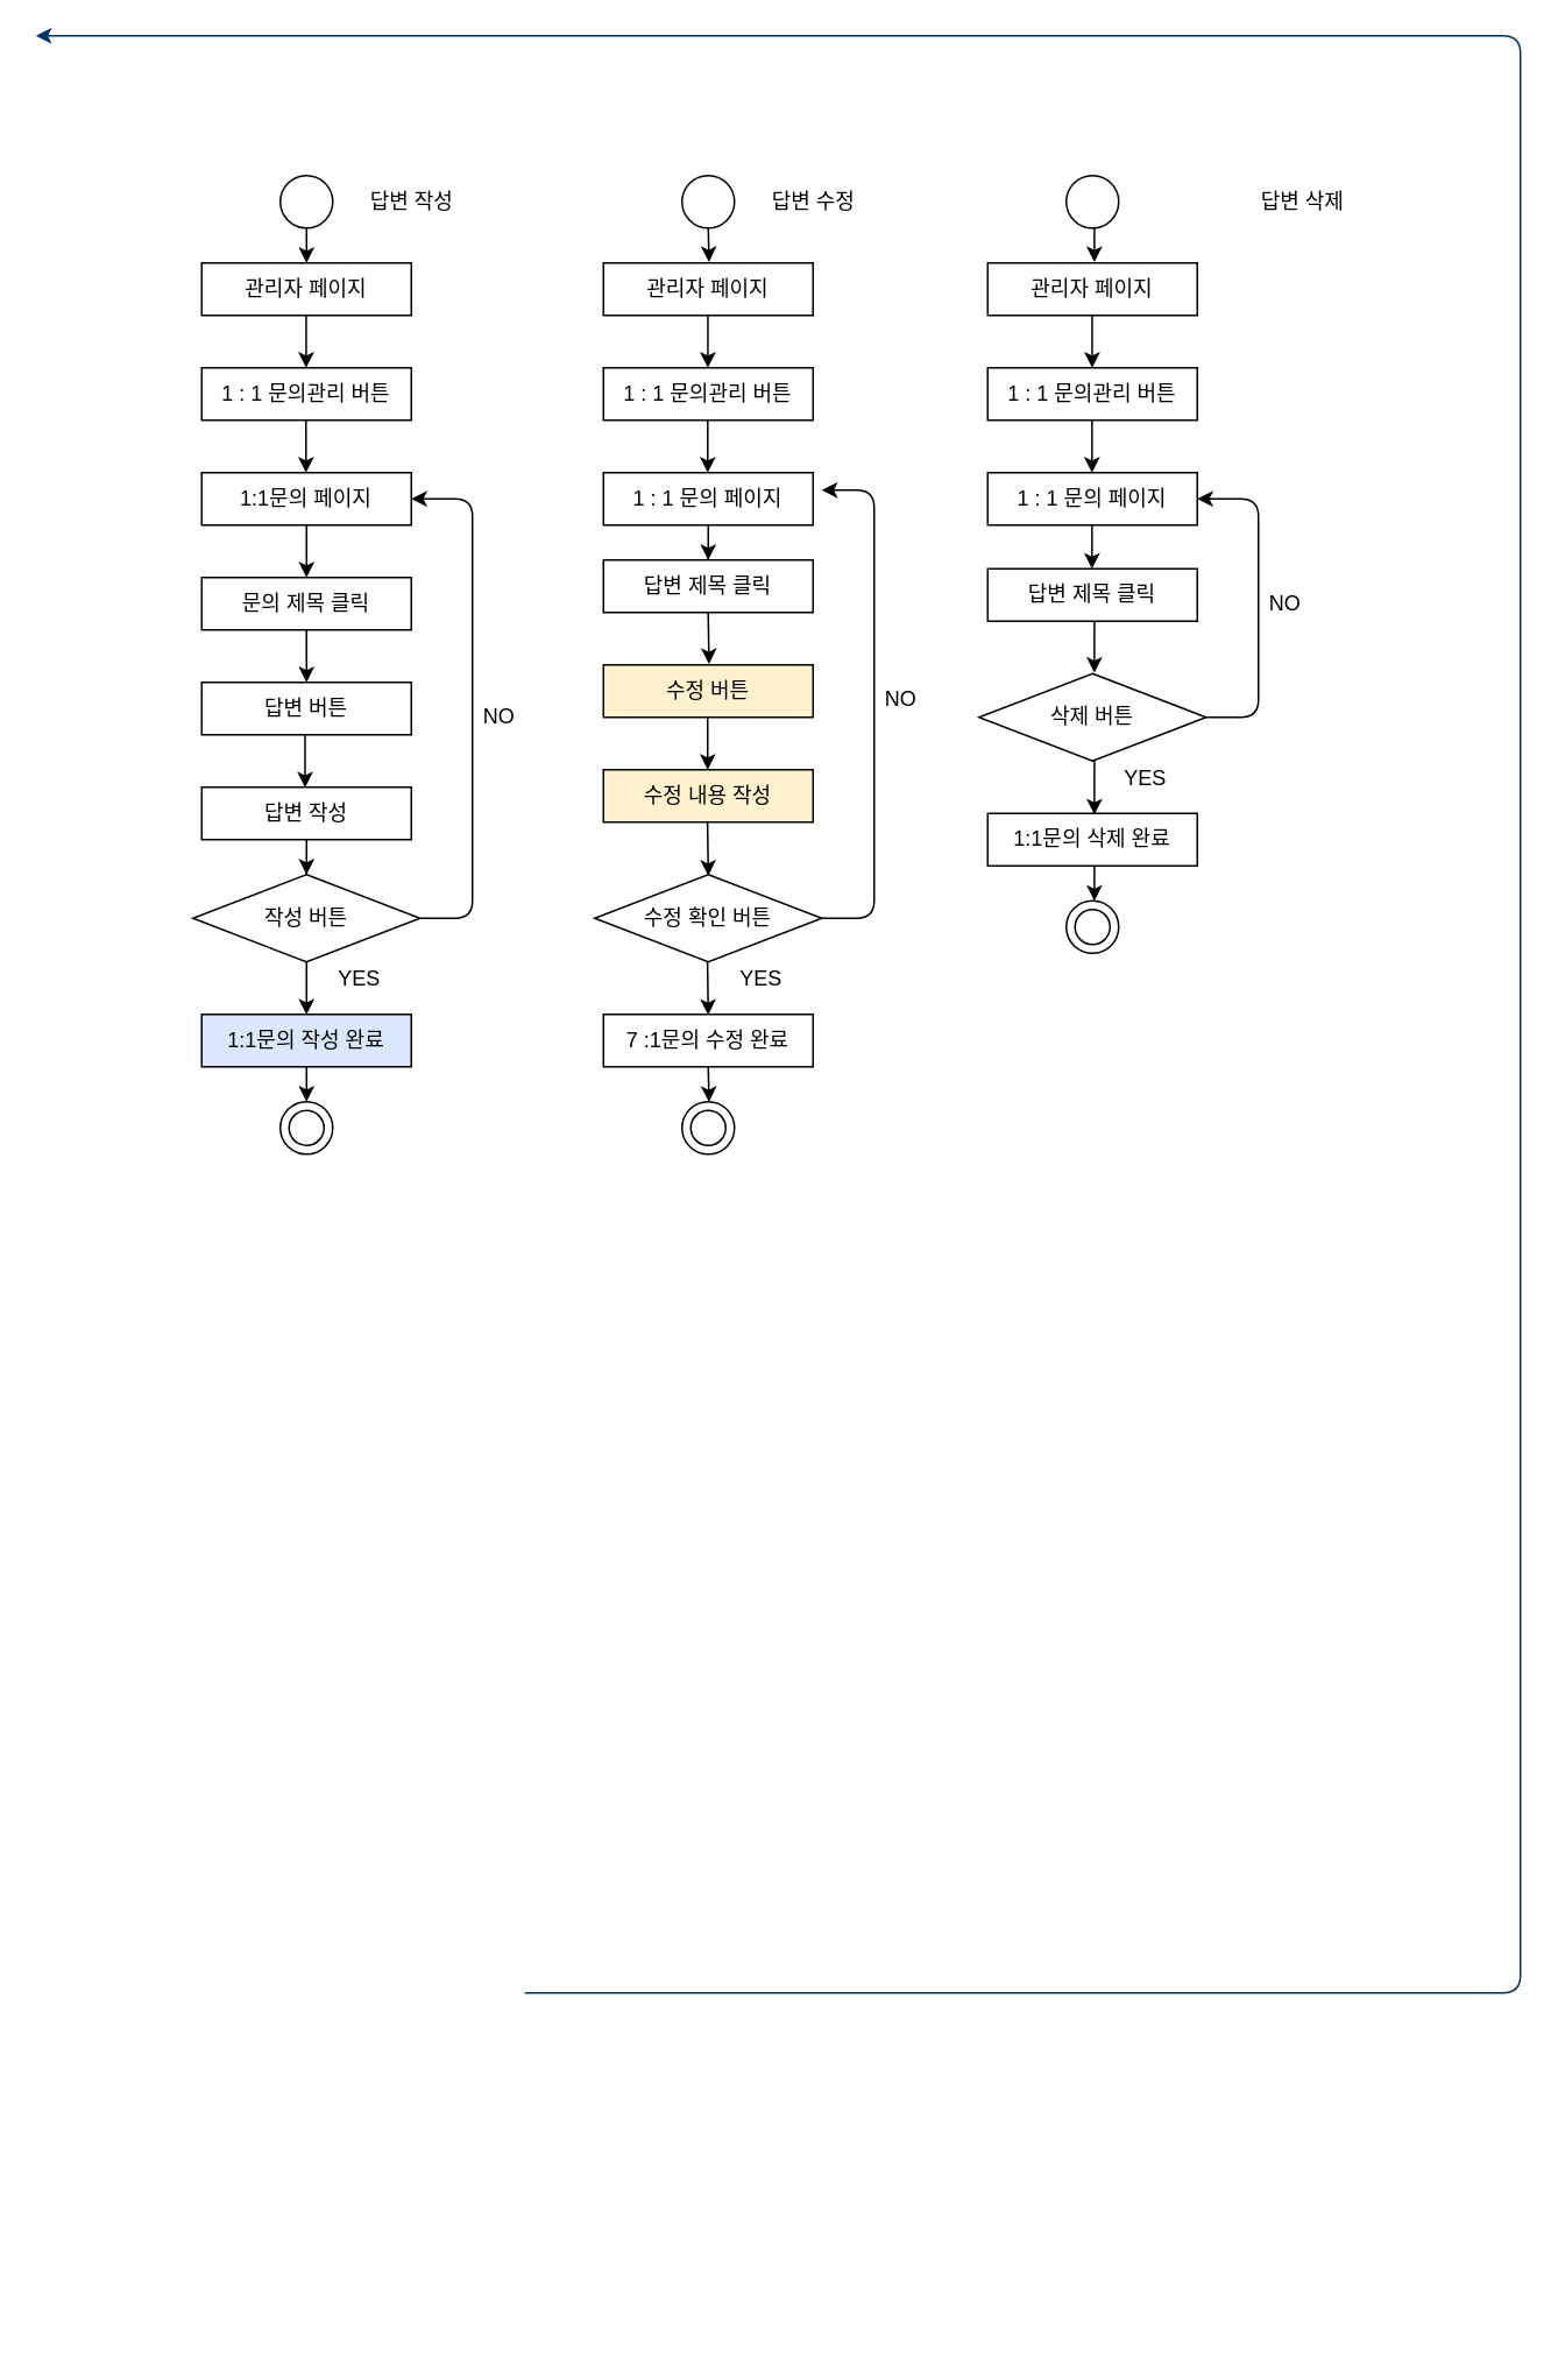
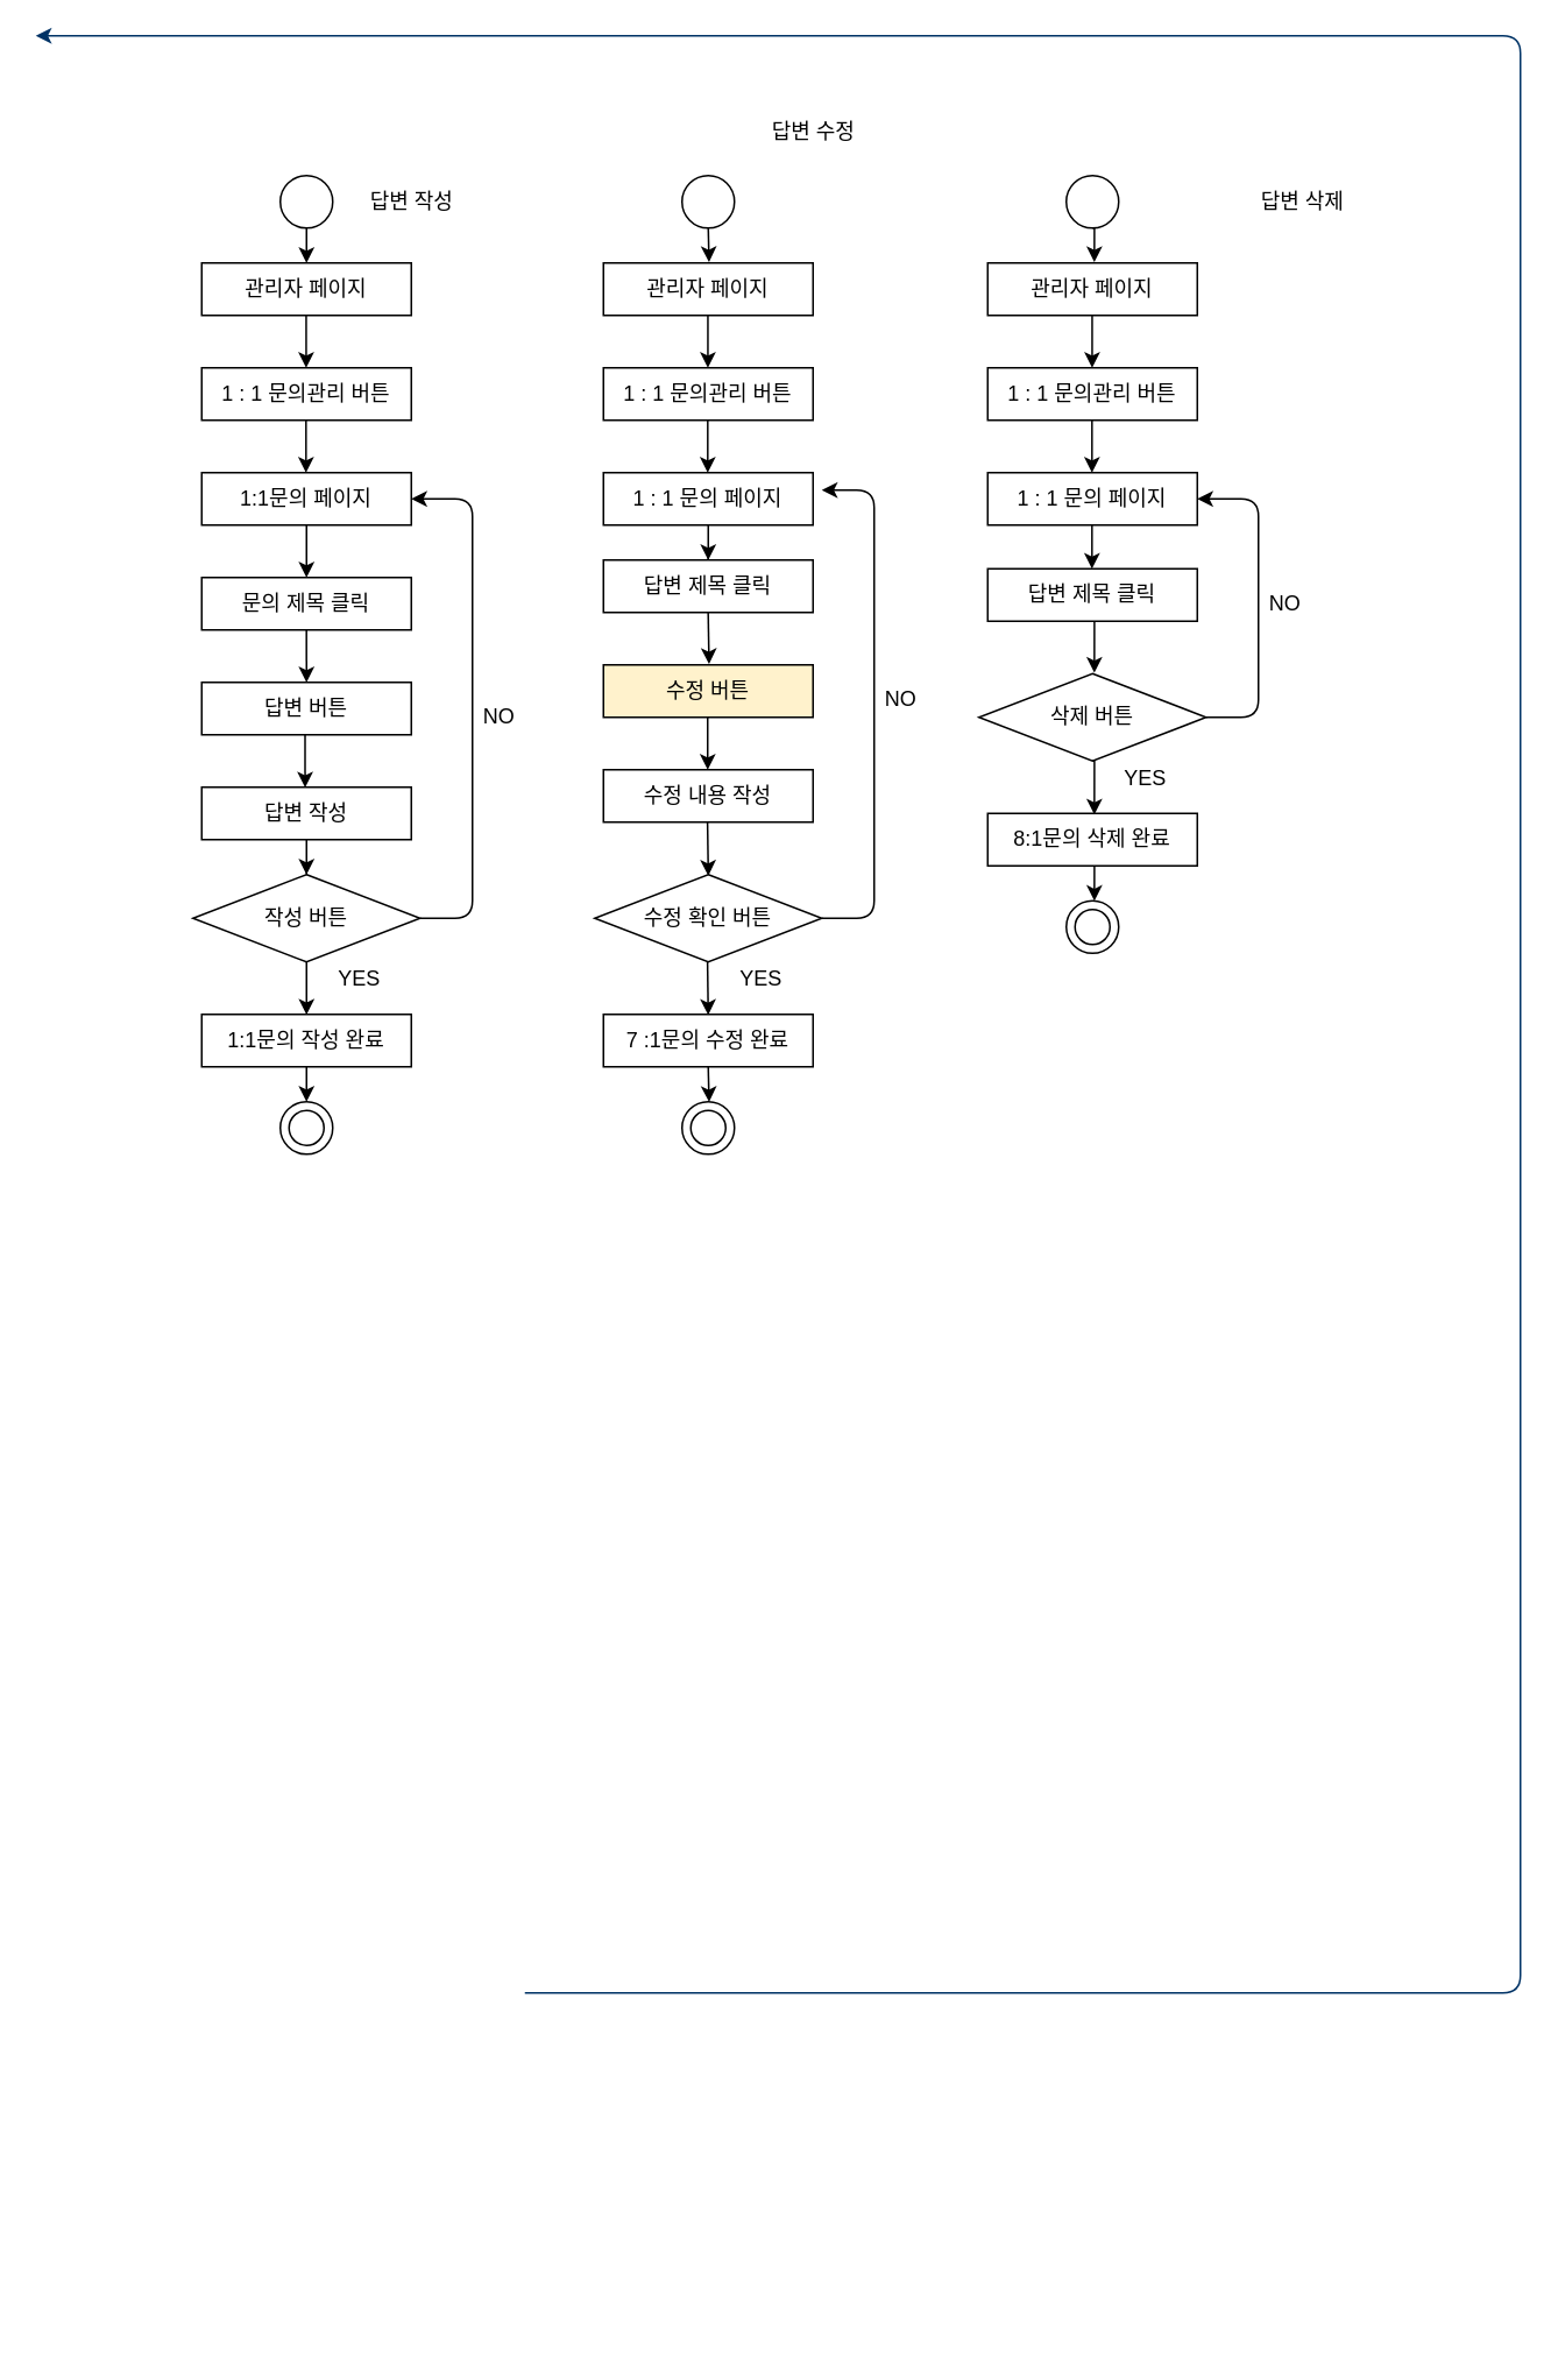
- <mxCell id="35" value="답변 수정" style="text;html=1;resizable=0;autosize=1;align=center;verticalAlign=middle;points=[];fillColor=none;strokeColor=none;rounded=0;" parent="1" vertex="1"><mxGeometry x="430" y="105" width="70" height="20" as="geometry" /></mxCell>
+ <mxCell id="35" value="답변 수정" style="text;html=1;resizable=0;autosize=1;align=center;verticalAlign=middle;points=[];fillColor=none;strokeColor=none;rounded=0;" parent="1" vertex="1"><mxGeometry x="430" y="65" width="70" height="20" as="geometry" /></mxCell>
- <mxCell id="31" value="수정 내용 작성" style="rounded=0;whiteSpace=wrap;html=1;fillColor=#fff2cc;" parent="1" vertex="1"><mxGeometry x="345" y="440" width="120" height="30" as="geometry" /></mxCell>
+ <mxCell id="31" value="수정 내용 작성" style="rounded=0;whiteSpace=wrap;html=1;" parent="1" vertex="1"><mxGeometry x="345" y="440" width="120" height="30" as="geometry" /></mxCell>
- <mxCell id="52" value="1:1문의 삭제 완료" style="rounded=0;whiteSpace=wrap;html=1;" parent="1" vertex="1"><mxGeometry x="565" y="465" width="120" height="30" as="geometry" /></mxCell>
+ <mxCell id="52" value="8:1문의 삭제 완료" style="rounded=0;whiteSpace=wrap;html=1;" parent="1" vertex="1"><mxGeometry x="565" y="465" width="120" height="30" as="geometry" /></mxCell>
- <mxCell id="19" value="1:1문의 작성 완료" style="rounded=0;whiteSpace=wrap;html=1;fillColor=#dae8fc;" parent="1" vertex="1"><mxGeometry x="115" y="580" width="120" height="30" as="geometry" /></mxCell>
+ <mxCell id="19" value="1:1문의 작성 완료" style="rounded=0;whiteSpace=wrap;html=1;" parent="1" vertex="1"><mxGeometry x="115" y="580" width="120" height="30" as="geometry" /></mxCell>
